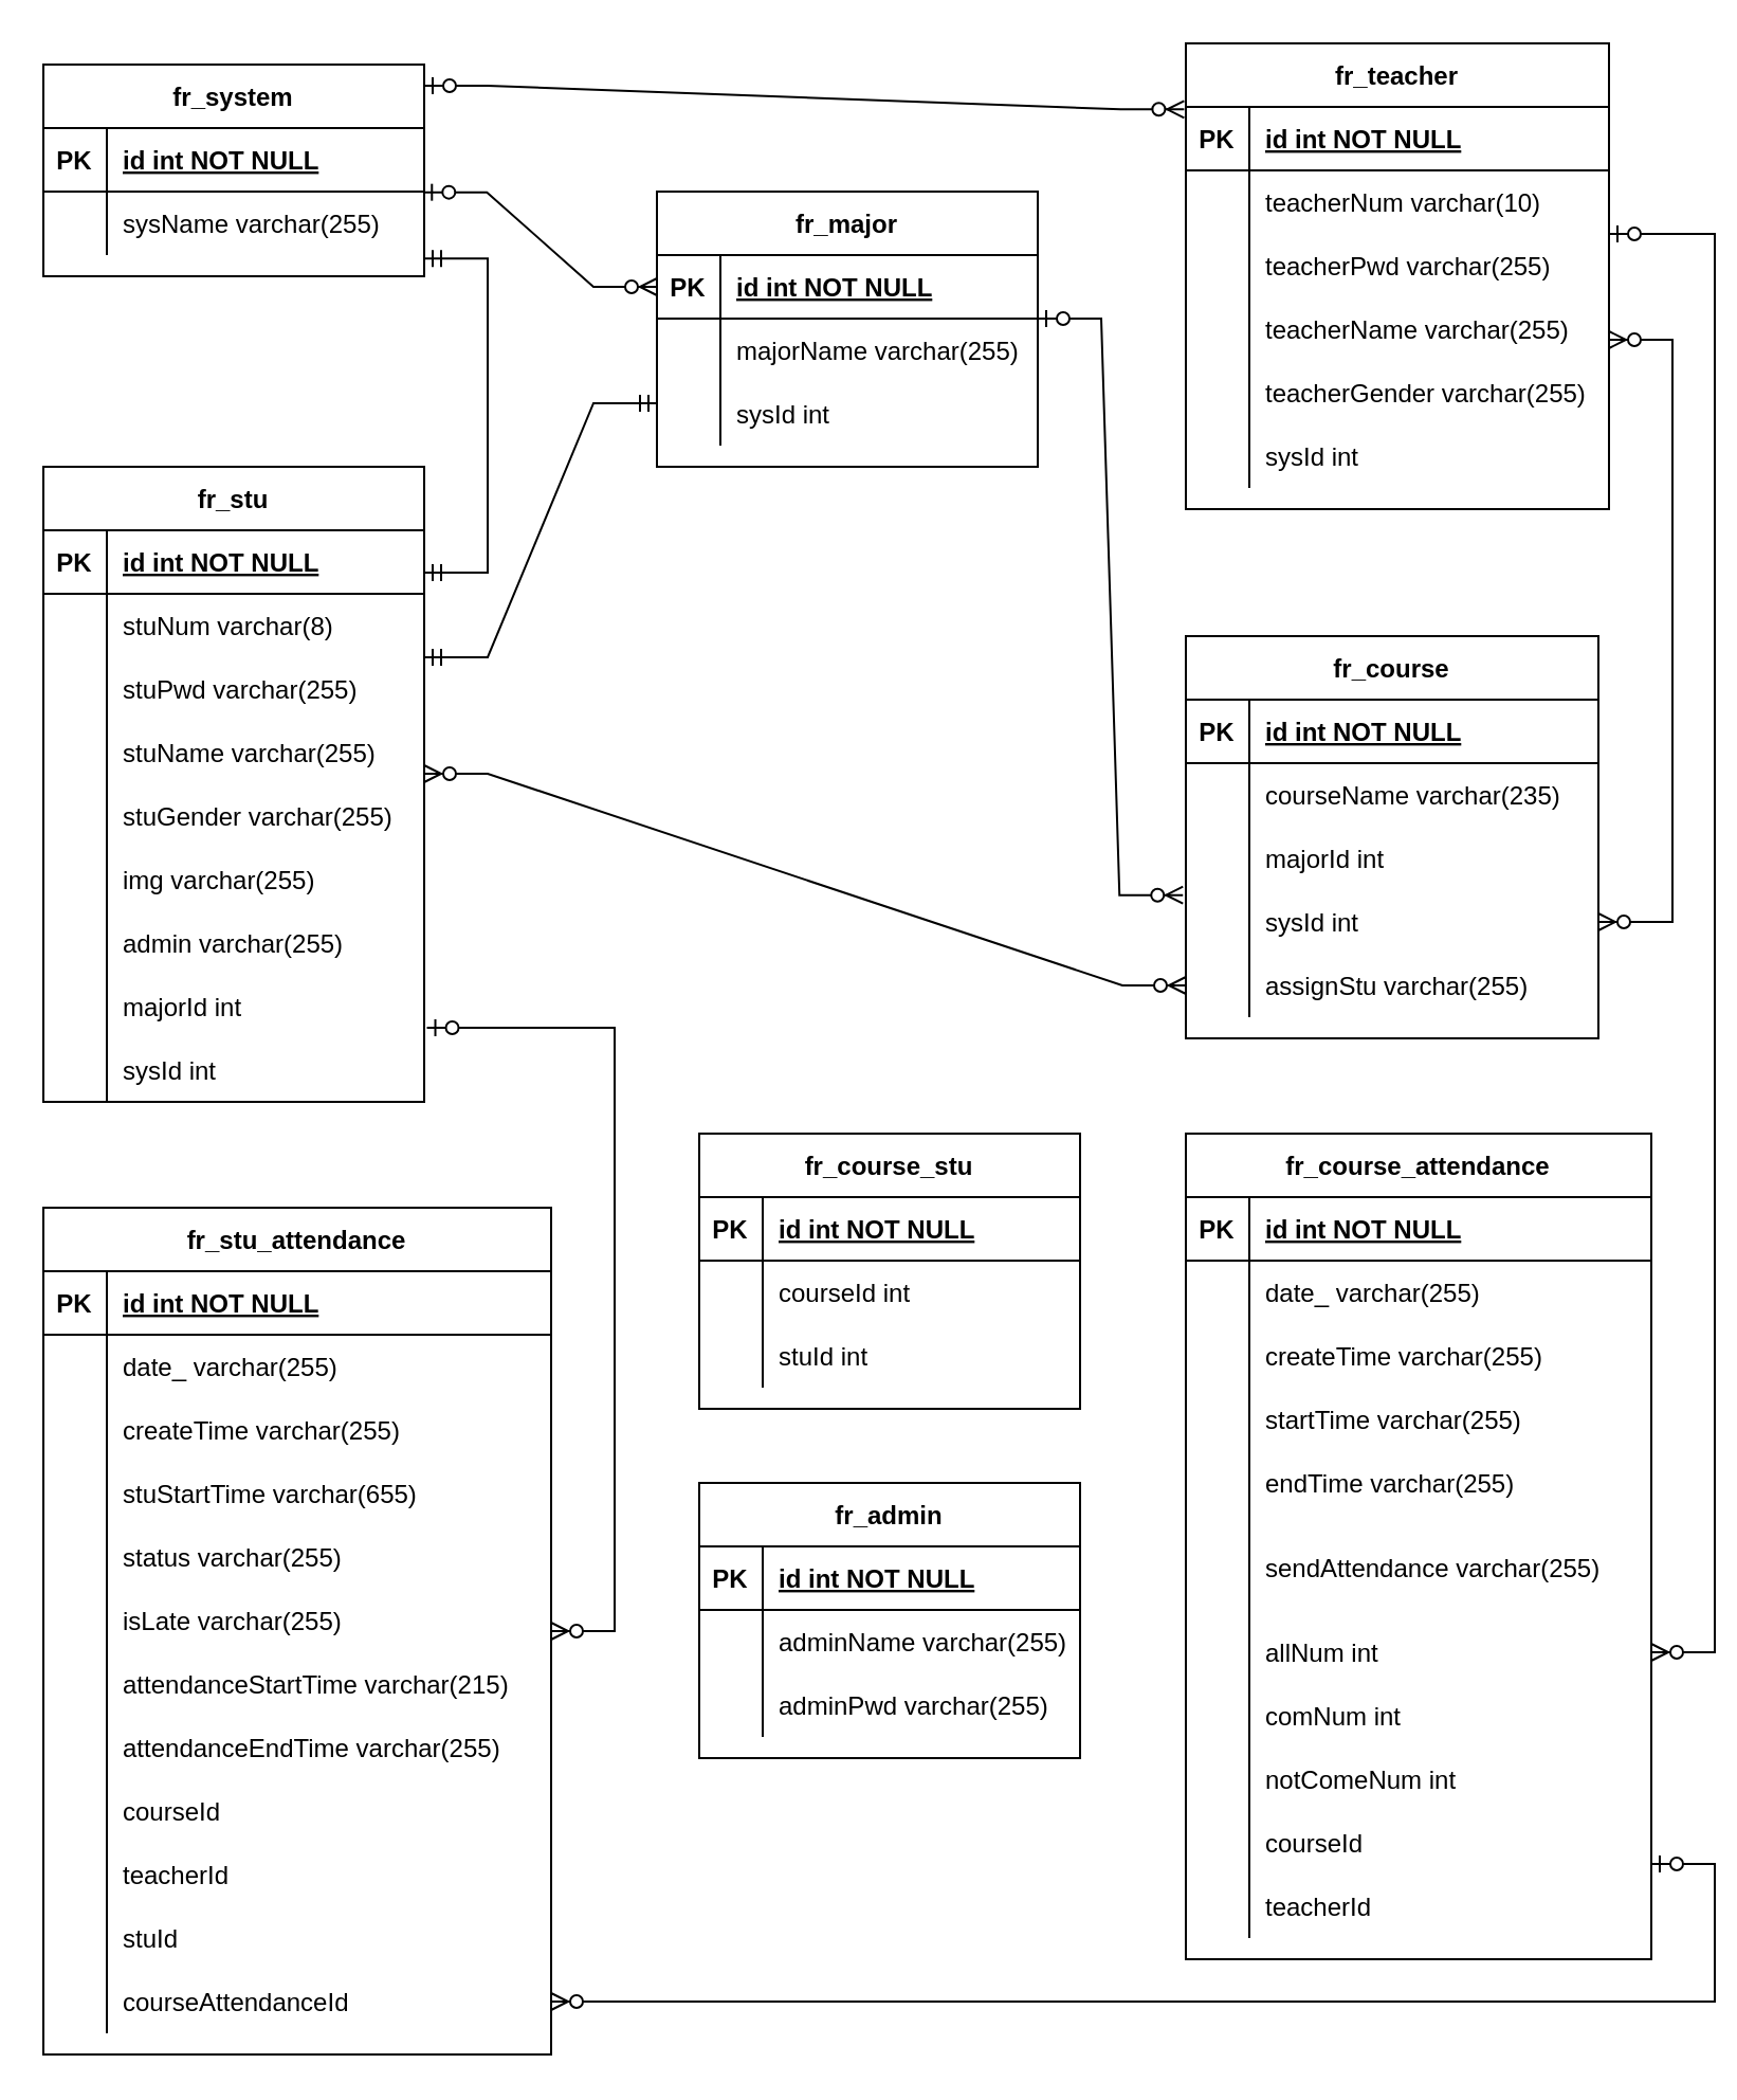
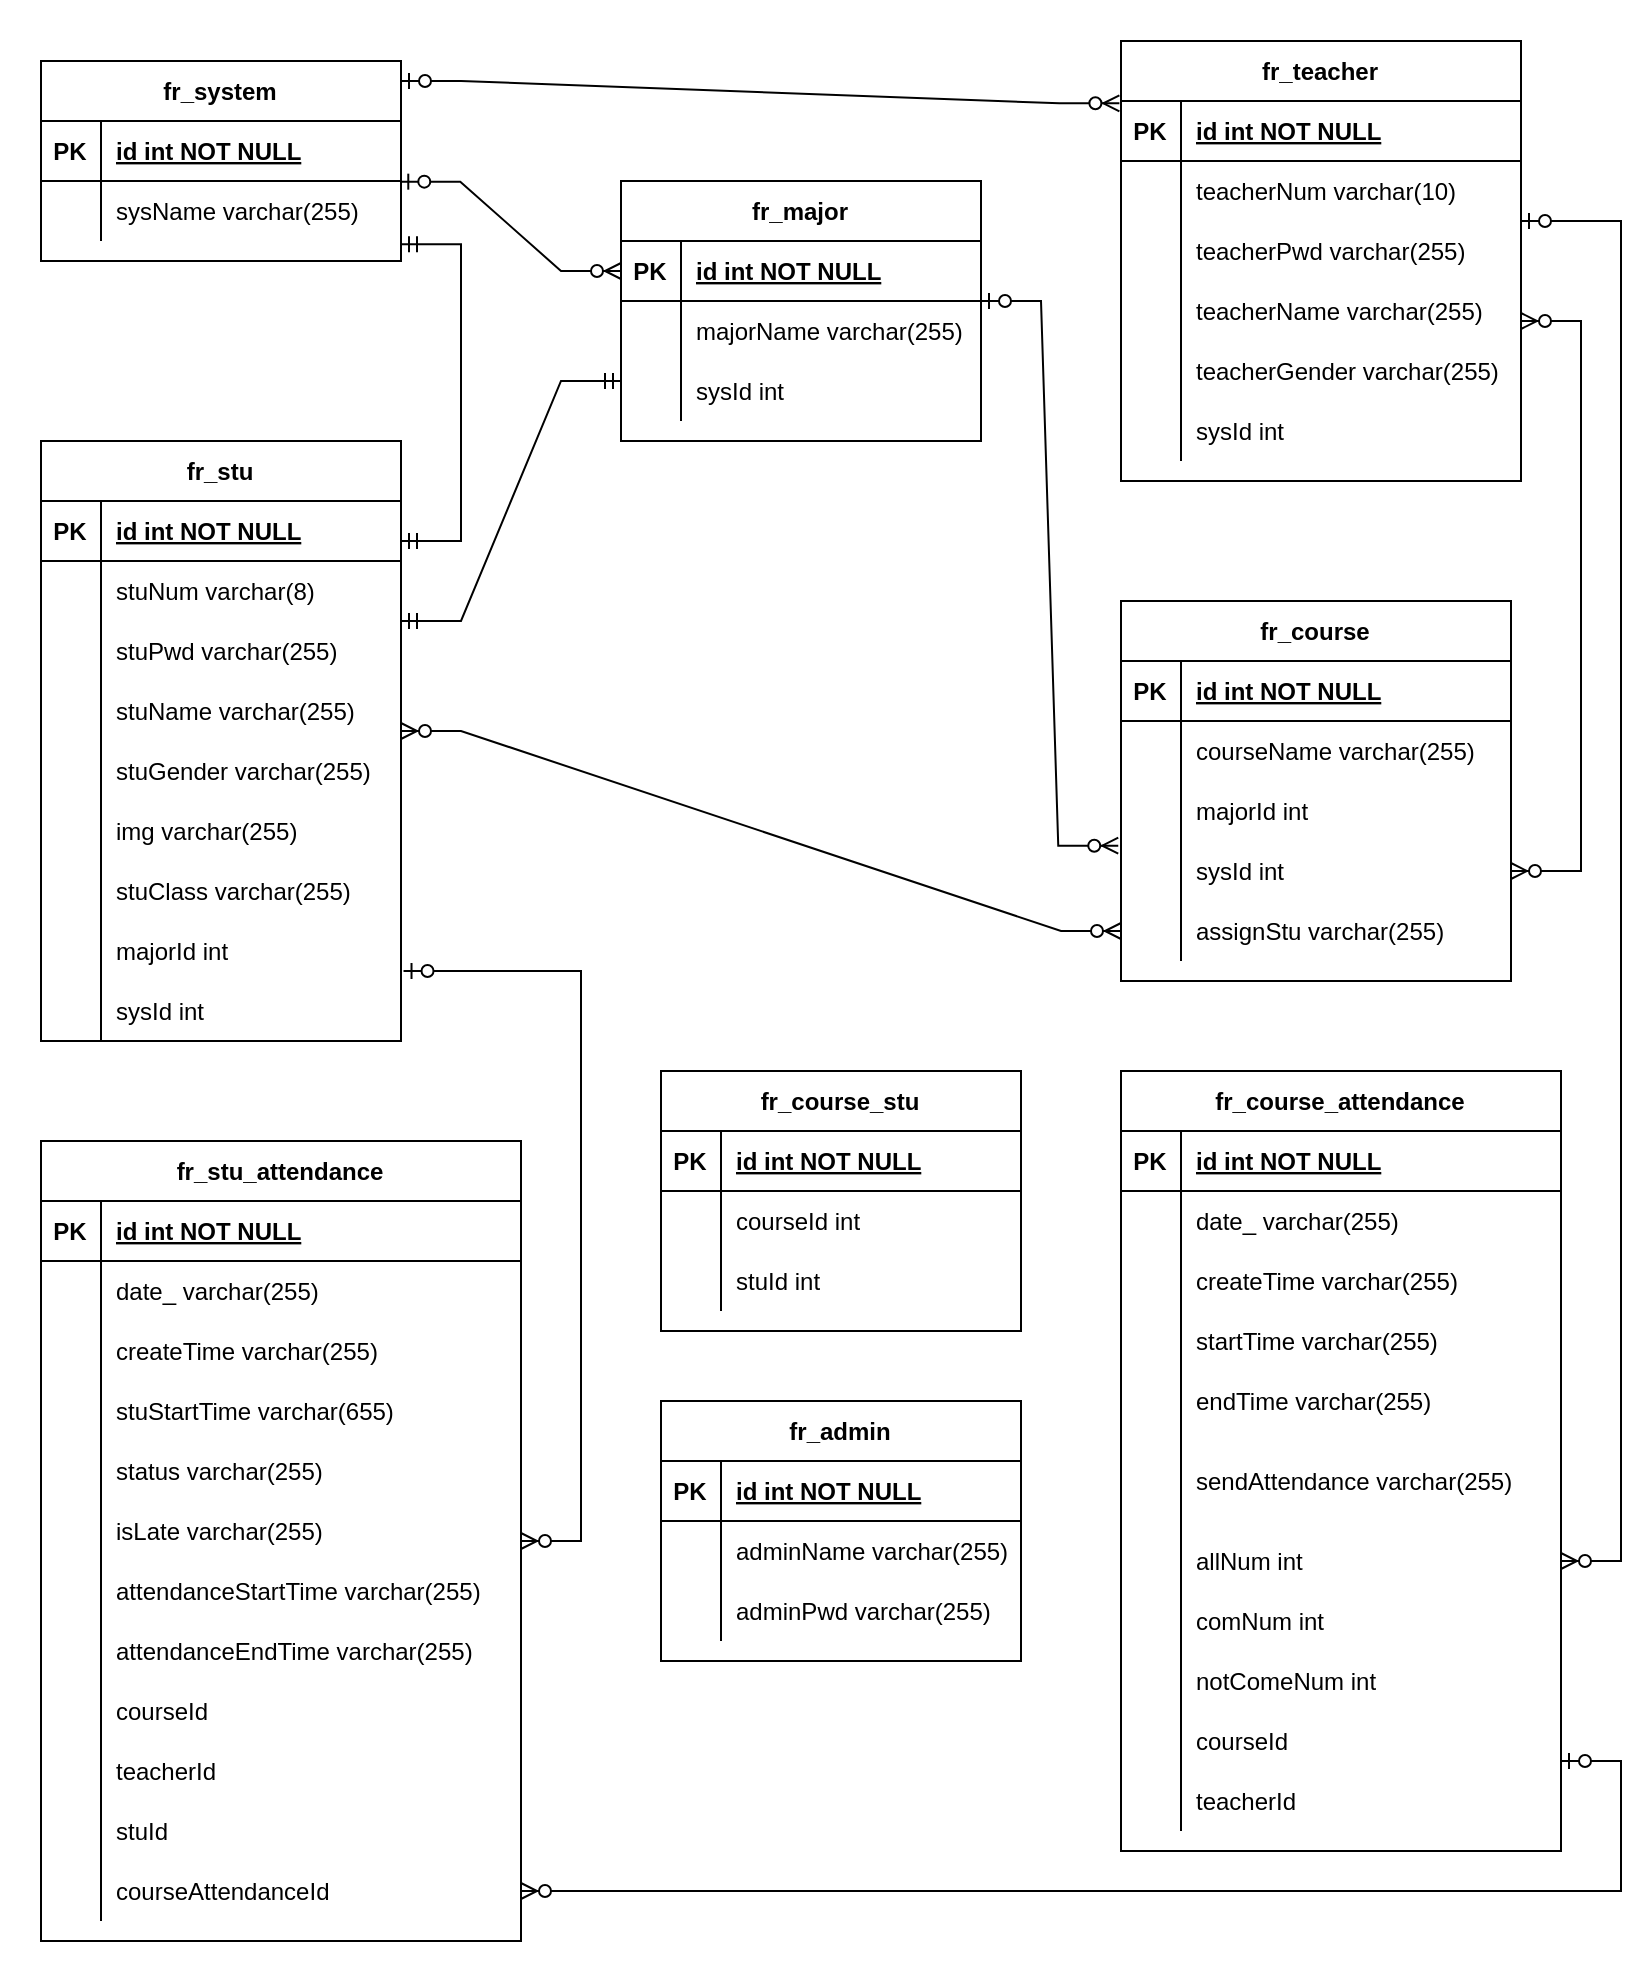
- <mxCell id="82" value="courseName varchar(235)" style="shape=partialRectangle;connectable=0;fillColor=none;top=0;left=0;bottom=0;right=0;align=left;spacingLeft=6;overflow=hidden;" parent="80" vertex="1"><mxGeometry x="30" width="165" height="30" as="geometry"><mxRectangle width="165" height="30" as="alternateBounds" /></mxGeometry></mxCell>
+ <mxCell id="82" value="courseName varchar(255)" style="shape=partialRectangle;connectable=0;fillColor=none;top=0;left=0;bottom=0;right=0;align=left;spacingLeft=6;overflow=hidden;" parent="80" vertex="1"><mxGeometry x="30" width="165" height="30" as="geometry"><mxRectangle width="165" height="30" as="alternateBounds" /></mxGeometry></mxCell>
- <mxCell id="33" value="admin varchar(255)" style="shape=partialRectangle;connectable=0;fillColor=none;top=0;left=0;bottom=0;right=0;align=left;spacingLeft=6;overflow=hidden;" parent="31" vertex="1"><mxGeometry x="30" width="150" height="30" as="geometry"><mxRectangle width="150" height="30" as="alternateBounds" /></mxGeometry></mxCell>
+ <mxCell id="33" value="stuClass varchar(255)" style="shape=partialRectangle;connectable=0;fillColor=none;top=0;left=0;bottom=0;right=0;align=left;spacingLeft=6;overflow=hidden;" parent="31" vertex="1"><mxGeometry x="30" width="150" height="30" as="geometry"><mxRectangle width="150" height="30" as="alternateBounds" /></mxGeometry></mxCell>
- <mxCell id="157" value="attendanceStartTime varchar(215)" style="shape=partialRectangle;connectable=0;fillColor=none;top=0;left=0;bottom=0;right=0;align=left;spacingLeft=6;overflow=hidden;" parent="155" vertex="1"><mxGeometry x="30" width="210" height="30" as="geometry"><mxRectangle width="210" height="30" as="alternateBounds" /></mxGeometry></mxCell>
+ <mxCell id="157" value="attendanceStartTime varchar(255)" style="shape=partialRectangle;connectable=0;fillColor=none;top=0;left=0;bottom=0;right=0;align=left;spacingLeft=6;overflow=hidden;" parent="155" vertex="1"><mxGeometry x="30" width="210" height="30" as="geometry"><mxRectangle width="210" height="30" as="alternateBounds" /></mxGeometry></mxCell>
